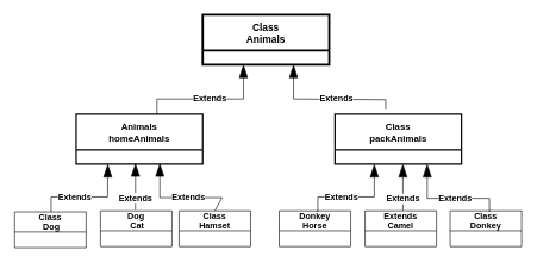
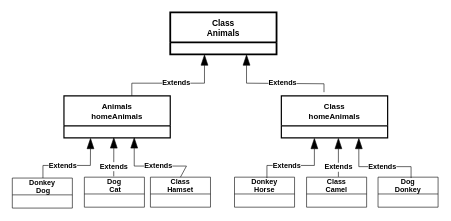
- <mxCell id="7" value="Class &#10;packAnimals" style="swimlane;fontStyle=1;childLayout=stackLayout;horizontal=1;startSize=50;fillColor=none;horizontalStack=0;resizeParent=1;resizeParentMax=0;resizeLast=0;collapsible=1;marginBottom=0;fontSize=13;strokeWidth=2;" vertex="1" parent="1"><mxGeometry x="468" y="159" width="177" height="70" as="geometry" /></mxCell>
+ <mxCell id="7" value="Class &#10;homeAnimals" style="swimlane;fontStyle=1;childLayout=stackLayout;horizontal=1;startSize=50;fillColor=none;horizontalStack=0;resizeParent=1;resizeParentMax=0;resizeLast=0;collapsible=1;marginBottom=0;fontSize=13;strokeWidth=2;" vertex="1" parent="1"><mxGeometry x="468" y="159" width="177" height="70" as="geometry" /></mxCell>
- <mxCell id="5" value="Class&#10; Dog" style="swimlane;fontStyle=1;childLayout=stackLayout;horizontal=1;startSize=28;fillColor=none;horizontalStack=0;resizeParent=1;resizeParentMax=0;resizeLast=0;collapsible=1;marginBottom=0;" parent="1" vertex="1"><mxGeometry x="20" y="296" width="100" height="50" as="geometry" /></mxCell>
+ <mxCell id="5" value="Donkey&#10; Dog" style="swimlane;fontStyle=1;childLayout=stackLayout;horizontal=1;startSize=28;fillColor=none;horizontalStack=0;resizeParent=1;resizeParentMax=0;resizeLast=0;collapsible=1;marginBottom=0;" parent="1" vertex="1"><mxGeometry x="20" y="296" width="100" height="50" as="geometry" /></mxCell>
- <mxCell id="13" value="Extends&#10;Camel" style="swimlane;fontStyle=1;childLayout=stackLayout;horizontal=1;startSize=28;fillColor=none;horizontalStack=0;resizeParent=1;resizeParentMax=0;resizeLast=0;collapsible=1;marginBottom=0;" vertex="1" parent="1"><mxGeometry x="510" y="294.5" width="100" height="50" as="geometry" /></mxCell>
+ <mxCell id="13" value="Class&#10;Camel" style="swimlane;fontStyle=1;childLayout=stackLayout;horizontal=1;startSize=28;fillColor=none;horizontalStack=0;resizeParent=1;resizeParentMax=0;resizeLast=0;collapsible=1;marginBottom=0;" vertex="1" parent="1"><mxGeometry x="510" y="294.5" width="100" height="50" as="geometry" /></mxCell>
- <mxCell id="14" value="Class&#10;Donkey" style="swimlane;fontStyle=1;childLayout=stackLayout;horizontal=1;startSize=28;fillColor=none;horizontalStack=0;resizeParent=1;resizeParentMax=0;resizeLast=0;collapsible=1;marginBottom=0;" vertex="1" parent="1"><mxGeometry x="629" y="294.5" width="100" height="50" as="geometry" /></mxCell>
+ <mxCell id="14" value="Dog&#10;Donkey" style="swimlane;fontStyle=1;childLayout=stackLayout;horizontal=1;startSize=28;fillColor=none;horizontalStack=0;resizeParent=1;resizeParentMax=0;resizeLast=0;collapsible=1;marginBottom=0;" vertex="1" parent="1"><mxGeometry x="629" y="294.5" width="100" height="50" as="geometry" /></mxCell>
